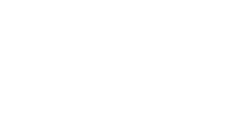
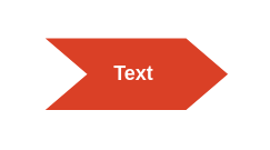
+ <mxCell id="2" value="&lt;b style=&quot;color: rgb(255 , 255 , 255)&quot;&gt;Text&lt;/b&gt;" style="shape=step;perimeter=stepPerimeter;whiteSpace=wrap;html=1;fixedSize=1;fontSize=12;fontColor=#000000;fillColor=#DA4026;size=28;strokeColor=#FFFFFF;strokeWidth=5;" vertex="1" parent="1"><mxGeometry x="20" y="20" width="120" height="48" as="geometry" /></mxCell>
